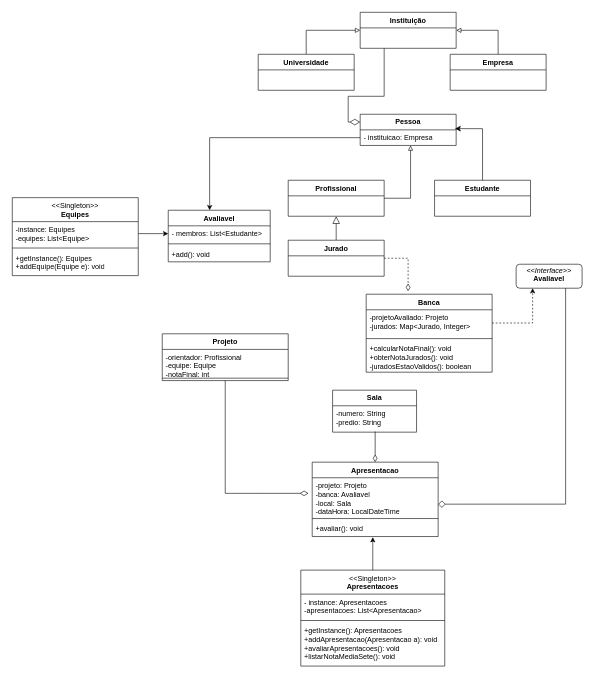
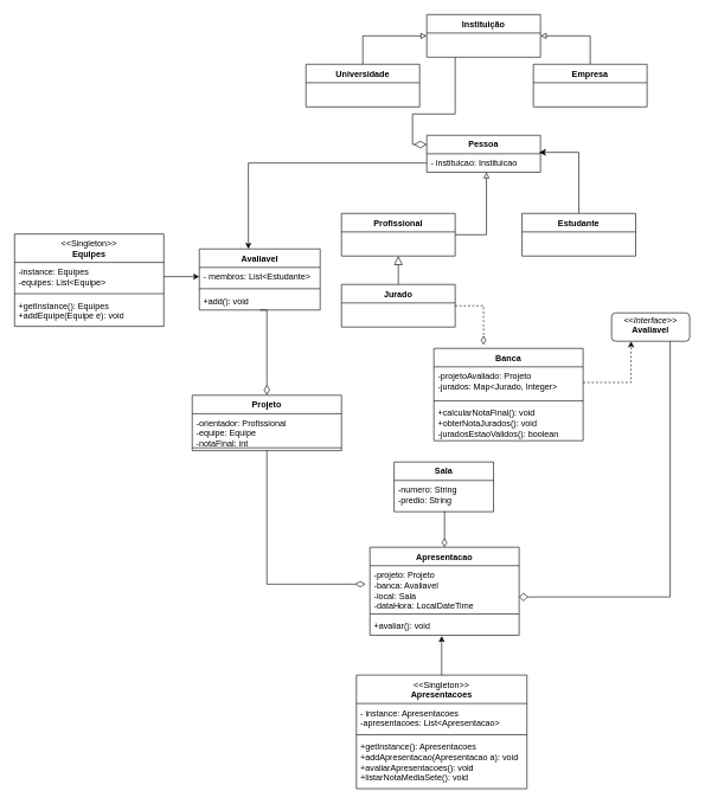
- <mxCell id="9" value="- instituicao: Empresa" style="text;strokeColor=none;fillColor=none;align=left;verticalAlign=top;spacingLeft=4;spacingRight=4;overflow=hidden;rotatable=0;points=[[0,0.5],[1,0.5]];portConstraint=eastwest;whiteSpace=wrap;html=1;" vertex="1" parent="8"><mxGeometry y="26" width="160" height="26" as="geometry" /></mxCell>
+ <mxCell id="9" value="- instituicao: Instituicao" style="text;strokeColor=none;fillColor=none;align=left;verticalAlign=top;spacingLeft=4;spacingRight=4;overflow=hidden;rotatable=0;points=[[0,0.5],[1,0.5]];portConstraint=eastwest;whiteSpace=wrap;html=1;" vertex="1" parent="8"><mxGeometry y="26" width="160" height="26" as="geometry" /></mxCell>
- <mxCell id="10" value="Estudante" style="swimlane;fontStyle=1;align=center;verticalAlign=top;childLayout=stackLayout;horizontal=1;startSize=26;horizontalStack=0;resizeParent=1;resizeParentMax=0;resizeLast=0;collapsible=1;marginBottom=0;whiteSpace=wrap;html=1;" vertex="1" parent="1"><mxGeometry x="724" y="300" width="160" height="60" as="geometry" /></mxCell>
+ <mxCell id="10" value="Estudante" style="swimlane;fontStyle=1;align=center;verticalAlign=top;childLayout=stackLayout;horizontal=1;startSize=26;horizontalStack=0;resizeParent=1;resizeParentMax=0;resizeLast=0;collapsible=1;marginBottom=0;whiteSpace=wrap;html=1;" vertex="1" parent="1"><mxGeometry x="734" y="300" width="160" height="60" as="geometry" /></mxCell>
+ <mxCell id="14" style="edgeStyle=orthogonalEdgeStyle;rounded=0;orthogonalLoop=1;jettySize=auto;html=1;entryX=0.5;entryY=0;entryDx=0;entryDy=0;endArrow=diamondThin;endFill=0;endSize=12;exitX=0.5;exitY=1;exitDx=0;exitDy=0;" edge="1" parent="1" source="35" target="31"><mxGeometry relative="1" as="geometry"><mxPoint x="375" y="412" as="sourcePoint" /><Array as="points"><mxPoint x="375" y="436" /></Array></mxGeometry></mxCell>
